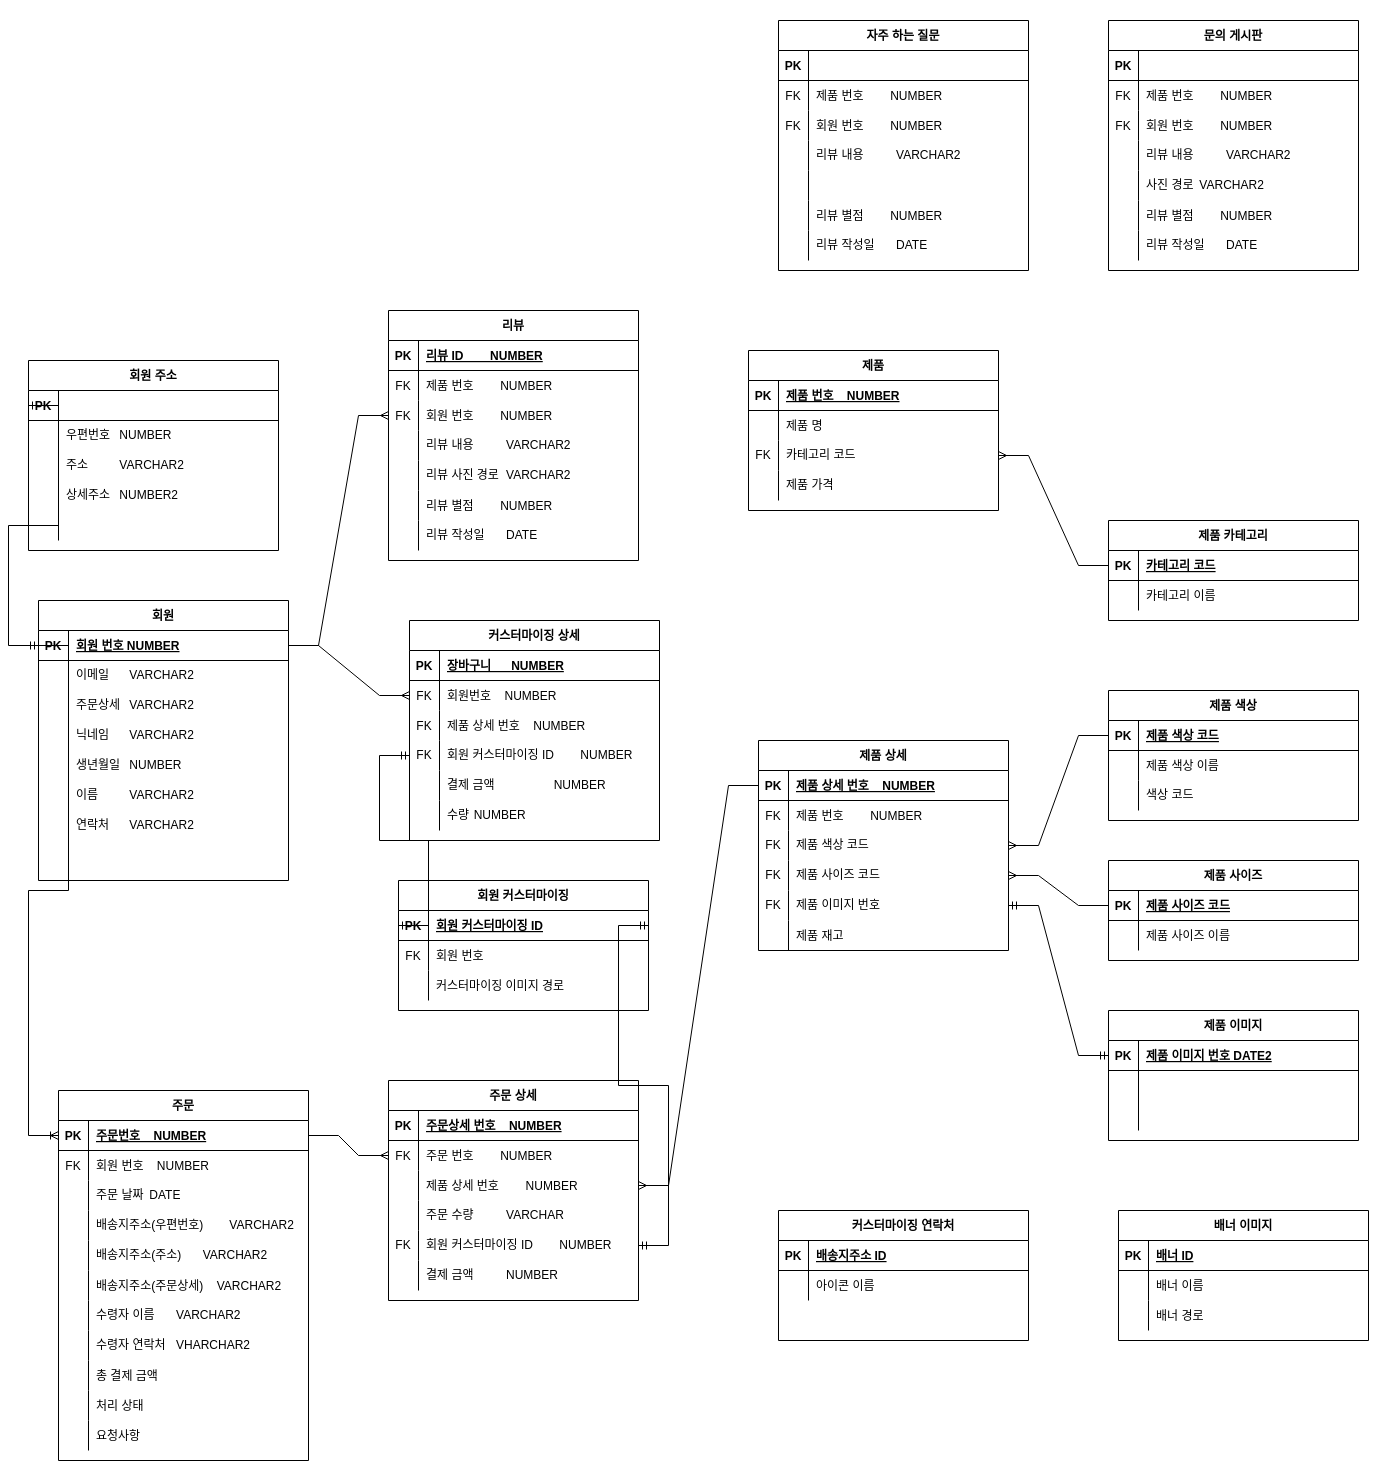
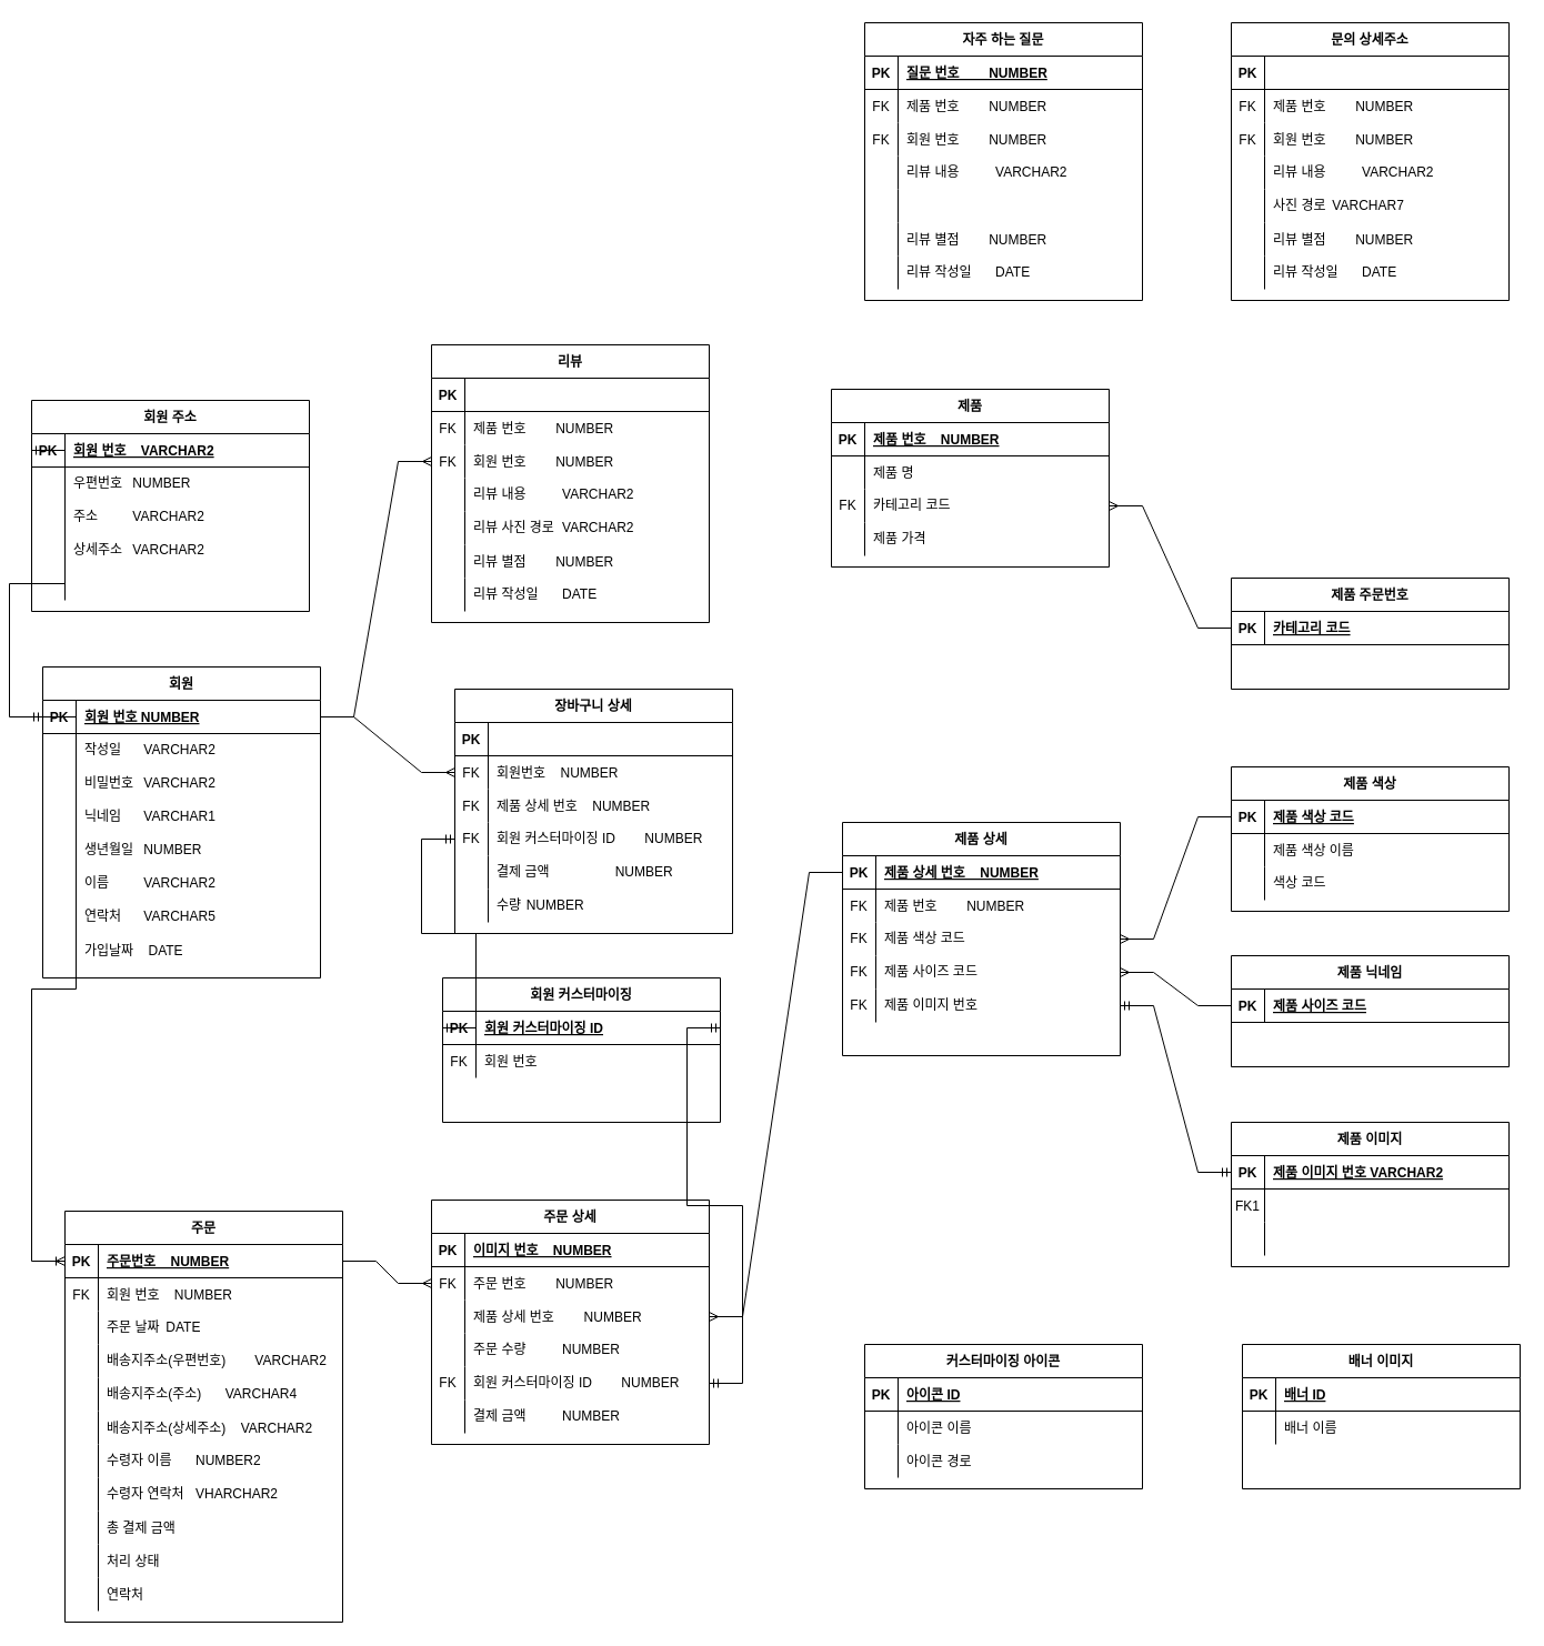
- <mxCell id="267" value="문의 게시판" style="shape=table;startSize=30;container=1;collapsible=1;childLayout=tableLayout;fixedRows=1;rowLines=0;fontStyle=1;align=center;resizeLast=1;" vertex="1" parent="1"><mxGeometry x="1100" y="20" width="250" height="250" as="geometry" /></mxCell>
+ <mxCell id="267" value="문의 상세주소" style="shape=table;startSize=30;container=1;collapsible=1;childLayout=tableLayout;fixedRows=1;rowLines=0;fontStyle=1;align=center;resizeLast=1;" vertex="1" parent="1"><mxGeometry x="1100" y="20" width="250" height="250" as="geometry" /></mxCell>
+ <mxCell id="248" value="질문 번호        NUMBER" style="shape=partialRectangle;overflow=hidden;connectable=0;fillColor=none;top=0;left=0;bottom=0;right=0;align=left;spacingLeft=6;fontStyle=5;" vertex="1" parent="246"><mxGeometry x="30" width="220" height="30" as="geometry"><mxRectangle width="220" height="30" as="alternateBounds" /></mxGeometry></mxCell>
- <mxCell id="281" value="사진 경로&amp;nbsp;&lt;span style=&quot;white-space: pre;&quot;&gt;&#09;&lt;/span&gt;VARCHAR2" style="shape=partialRectangle;html=1;whiteSpace=wrap;connectable=0;fillColor=none;top=0;left=0;bottom=0;right=0;align=left;spacingLeft=6;overflow=hidden;" vertex="1" parent="279"><mxGeometry x="30" width="220" height="30" as="geometry"><mxRectangle width="220" height="30" as="alternateBounds" /></mxGeometry></mxCell>
+ <mxCell id="281" value="사진 경로&amp;nbsp;&lt;span style=&quot;white-space: pre;&quot;&gt;&#09;&lt;/span&gt;VARCHAR7" style="shape=partialRectangle;html=1;whiteSpace=wrap;connectable=0;fillColor=none;top=0;left=0;bottom=0;right=0;align=left;spacingLeft=6;overflow=hidden;" vertex="1" parent="279"><mxGeometry x="30" width="220" height="30" as="geometry"><mxRectangle width="220" height="30" as="alternateBounds" /></mxGeometry></mxCell>
- <mxCell id="129" value="리뷰 ID        NUMBER" style="shape=partialRectangle;overflow=hidden;connectable=0;fillColor=none;top=0;left=0;bottom=0;right=0;align=left;spacingLeft=6;fontStyle=5;" parent="127" vertex="1"><mxGeometry x="30" width="220" height="30" as="geometry"><mxRectangle width="220" height="30" as="alternateBounds" /></mxGeometry></mxCell>
+ <mxCell id="43" value="회원 번호    VARCHAR2" style="shape=partialRectangle;overflow=hidden;connectable=0;fillColor=none;top=0;left=0;bottom=0;right=0;align=left;spacingLeft=6;fontStyle=5;" parent="41" vertex="1"><mxGeometry x="30" width="220" height="30" as="geometry"><mxRectangle width="220" height="30" as="alternateBounds" /></mxGeometry></mxCell>
- <mxCell id="52" value="상세주소&lt;span style=&quot;white-space: pre;&quot;&gt;&#09;&lt;/span&gt;NUMBER2" style="shape=partialRectangle;html=1;whiteSpace=wrap;connectable=0;fillColor=none;top=0;left=0;bottom=0;right=0;align=left;spacingLeft=6;overflow=hidden;" parent="50" vertex="1"><mxGeometry x="30" width="220" height="30" as="geometry"><mxRectangle width="220" height="30" as="alternateBounds" /></mxGeometry></mxCell>
+ <mxCell id="52" value="상세주소&lt;span style=&quot;white-space: pre;&quot;&gt;&#09;&lt;/span&gt;VARCHAR2" style="shape=partialRectangle;html=1;whiteSpace=wrap;connectable=0;fillColor=none;top=0;left=0;bottom=0;right=0;align=left;spacingLeft=6;overflow=hidden;" parent="50" vertex="1"><mxGeometry x="30" width="220" height="30" as="geometry"><mxRectangle width="220" height="30" as="alternateBounds" /></mxGeometry></mxCell>
- <mxCell id="109" value="제품 카테고리" style="shape=table;startSize=30;container=1;collapsible=1;childLayout=tableLayout;fixedRows=1;rowLines=0;fontStyle=1;align=center;resizeLast=1;" parent="1" vertex="1"><mxGeometry x="1100" y="520" width="250" height="100" as="geometry" /></mxCell>
+ <mxCell id="109" value="제품 주문번호" style="shape=table;startSize=30;container=1;collapsible=1;childLayout=tableLayout;fixedRows=1;rowLines=0;fontStyle=1;align=center;resizeLast=1;" parent="1" vertex="1"><mxGeometry x="1100" y="520" width="250" height="100" as="geometry" /></mxCell>
- <mxCell id="115" value="카테고리 이름" style="shape=partialRectangle;overflow=hidden;connectable=0;fillColor=none;top=0;left=0;bottom=0;right=0;align=left;spacingLeft=6;" parent="113" vertex="1"><mxGeometry x="30" width="220" height="30" as="geometry"><mxRectangle width="220" height="30" as="alternateBounds" /></mxGeometry></mxCell>
- <mxCell id="214" value="커스터마이징 상세" style="shape=table;startSize=30;container=1;collapsible=1;childLayout=tableLayout;fixedRows=1;rowLines=0;fontStyle=1;align=center;resizeLast=1;" parent="1" vertex="1"><mxGeometry x="401" y="620" width="250" height="220" as="geometry" /></mxCell>
+ <mxCell id="214" value="장바구니 상세" style="shape=table;startSize=30;container=1;collapsible=1;childLayout=tableLayout;fixedRows=1;rowLines=0;fontStyle=1;align=center;resizeLast=1;" parent="1" vertex="1"><mxGeometry x="401" y="620" width="250" height="220" as="geometry" /></mxCell>
- <mxCell id="217" value="장바구니      NUMBER" style="shape=partialRectangle;overflow=hidden;connectable=0;fillColor=none;top=0;left=0;bottom=0;right=0;align=left;spacingLeft=6;fontStyle=5;" parent="215" vertex="1"><mxGeometry x="30" width="220" height="30" as="geometry"><mxRectangle width="220" height="30" as="alternateBounds" /></mxGeometry></mxCell>
- <mxCell id="21" value="이메일&lt;span style=&quot;white-space: pre;&quot;&gt;&#09;&lt;/span&gt;VARCHAR2" style="shape=partialRectangle;html=1;whiteSpace=wrap;connectable=0;fillColor=none;top=0;left=0;bottom=0;right=0;align=left;spacingLeft=6;overflow=hidden;" parent="19" vertex="1"><mxGeometry x="30" width="220" height="30" as="geometry"><mxRectangle width="220" height="30" as="alternateBounds" /></mxGeometry></mxCell>
+ <mxCell id="21" value="작성일&lt;span style=&quot;white-space: pre;&quot;&gt;&#09;&lt;/span&gt;VARCHAR2" style="shape=partialRectangle;html=1;whiteSpace=wrap;connectable=0;fillColor=none;top=0;left=0;bottom=0;right=0;align=left;spacingLeft=6;overflow=hidden;" parent="19" vertex="1"><mxGeometry x="30" width="220" height="30" as="geometry"><mxRectangle width="220" height="30" as="alternateBounds" /></mxGeometry></mxCell>
- <mxCell id="24" value="주문상세&lt;span style=&quot;white-space: pre;&quot;&gt;&#09;&lt;/span&gt;VARCHAR2" style="shape=partialRectangle;html=1;whiteSpace=wrap;connectable=0;fillColor=none;top=0;left=0;bottom=0;right=0;align=left;spacingLeft=6;overflow=hidden;" parent="22" vertex="1"><mxGeometry x="30" width="220" height="30" as="geometry"><mxRectangle width="220" height="30" as="alternateBounds" /></mxGeometry></mxCell>
+ <mxCell id="24" value="비밀번호&lt;span style=&quot;white-space: pre;&quot;&gt;&#09;&lt;/span&gt;VARCHAR2" style="shape=partialRectangle;html=1;whiteSpace=wrap;connectable=0;fillColor=none;top=0;left=0;bottom=0;right=0;align=left;spacingLeft=6;overflow=hidden;" parent="22" vertex="1"><mxGeometry x="30" width="220" height="30" as="geometry"><mxRectangle width="220" height="30" as="alternateBounds" /></mxGeometry></mxCell>
- <mxCell id="27" value="닉네임&lt;span style=&quot;white-space: pre;&quot;&gt;&#09;&lt;/span&gt;VARCHAR2" style="shape=partialRectangle;html=1;whiteSpace=wrap;connectable=0;fillColor=none;top=0;left=0;bottom=0;right=0;align=left;spacingLeft=6;overflow=hidden;" parent="25" vertex="1"><mxGeometry x="30" width="220" height="30" as="geometry"><mxRectangle width="220" height="30" as="alternateBounds" /></mxGeometry></mxCell>
+ <mxCell id="27" value="닉네임&lt;span style=&quot;white-space: pre;&quot;&gt;&#09;&lt;/span&gt;VARCHAR1" style="shape=partialRectangle;html=1;whiteSpace=wrap;connectable=0;fillColor=none;top=0;left=0;bottom=0;right=0;align=left;spacingLeft=6;overflow=hidden;" parent="25" vertex="1"><mxGeometry x="30" width="220" height="30" as="geometry"><mxRectangle width="220" height="30" as="alternateBounds" /></mxGeometry></mxCell>
- <mxCell id="36" value="연락처&lt;span style=&quot;white-space: pre;&quot;&gt;&#09;&lt;/span&gt;VARCHAR2" style="shape=partialRectangle;html=1;whiteSpace=wrap;connectable=0;fillColor=none;top=0;left=0;bottom=0;right=0;align=left;spacingLeft=6;overflow=hidden;" parent="34" vertex="1"><mxGeometry x="30" width="220" height="30" as="geometry"><mxRectangle width="220" height="30" as="alternateBounds" /></mxGeometry></mxCell>
+ <mxCell id="36" value="연락처&lt;span style=&quot;white-space: pre;&quot;&gt;&#09;&lt;/span&gt;VARCHAR5" style="shape=partialRectangle;html=1;whiteSpace=wrap;connectable=0;fillColor=none;top=0;left=0;bottom=0;right=0;align=left;spacingLeft=6;overflow=hidden;" parent="34" vertex="1"><mxGeometry x="30" width="220" height="30" as="geometry"><mxRectangle width="220" height="30" as="alternateBounds" /></mxGeometry></mxCell>
+ <mxCell id="39" value="가입날짜    DATE" style="shape=partialRectangle;overflow=hidden;connectable=0;fillColor=none;top=0;left=0;bottom=0;right=0;align=left;spacingLeft=6;" parent="37" vertex="1"><mxGeometry x="30" width="220" height="30" as="geometry"><mxRectangle width="220" height="30" as="alternateBounds" /></mxGeometry></mxCell>
- <mxCell id="188" value="제품 사이즈" style="shape=table;startSize=30;container=1;collapsible=1;childLayout=tableLayout;fixedRows=1;rowLines=0;fontStyle=1;align=center;resizeLast=1;" parent="1" vertex="1"><mxGeometry x="1100" y="860" width="250" height="100" as="geometry" /></mxCell>
+ <mxCell id="188" value="제품 닉네임" style="shape=table;startSize=30;container=1;collapsible=1;childLayout=tableLayout;fixedRows=1;rowLines=0;fontStyle=1;align=center;resizeLast=1;" parent="1" vertex="1"><mxGeometry x="1100" y="860" width="250" height="100" as="geometry" /></mxCell>
- <mxCell id="213" value="제품 재고" style="shape=partialRectangle;overflow=hidden;connectable=0;fillColor=none;top=0;left=0;bottom=0;right=0;align=left;spacingLeft=6;" parent="211" vertex="1"><mxGeometry x="30" width="220" height="30" as="geometry"><mxRectangle width="220" height="30" as="alternateBounds" /></mxGeometry></mxCell>
- <mxCell id="194" value="제품 사이즈 이름" style="shape=partialRectangle;overflow=hidden;connectable=0;fillColor=none;top=0;left=0;bottom=0;right=0;align=left;spacingLeft=6;" parent="192" vertex="1"><mxGeometry x="30" width="220" height="30" as="geometry"><mxRectangle width="220" height="30" as="alternateBounds" /></mxGeometry></mxCell>
- <mxCell id="167" value="커스터마이징 이미지 경로" style="shape=partialRectangle;overflow=hidden;connectable=0;fillColor=none;top=0;left=0;bottom=0;right=0;align=left;spacingLeft=6;" parent="165" vertex="1"><mxGeometry x="30" width="220" height="30" as="geometry"><mxRectangle width="220" height="30" as="alternateBounds" /></mxGeometry></mxCell>
- <mxCell id="119" value="제품 이미지 번호 DATE2" style="shape=partialRectangle;overflow=hidden;connectable=0;fillColor=none;top=0;left=0;bottom=0;right=0;align=left;spacingLeft=6;fontStyle=5;" parent="117" vertex="1"><mxGeometry x="30" width="220" height="30" as="geometry"><mxRectangle width="220" height="30" as="alternateBounds" /></mxGeometry></mxCell>
+ <mxCell id="119" value="제품 이미지 번호 VARCHAR2" style="shape=partialRectangle;overflow=hidden;connectable=0;fillColor=none;top=0;left=0;bottom=0;right=0;align=left;spacingLeft=6;fontStyle=5;" parent="117" vertex="1"><mxGeometry x="30" width="220" height="30" as="geometry"><mxRectangle width="220" height="30" as="alternateBounds" /></mxGeometry></mxCell>
+ <mxCell id="121" value="FK1" style="shape=partialRectangle;overflow=hidden;connectable=0;fillColor=none;top=0;left=0;bottom=0;right=0;" parent="120" vertex="1"><mxGeometry width="30" height="30" as="geometry"><mxRectangle width="30" height="30" as="alternateBounds" /></mxGeometry></mxCell>
- <mxCell id="59" value="주문상세 번호    NUMBER" style="shape=partialRectangle;overflow=hidden;connectable=0;fillColor=none;top=0;left=0;bottom=0;right=0;align=left;spacingLeft=6;fontStyle=5;" parent="57" vertex="1"><mxGeometry x="30" width="220" height="30" as="geometry"><mxRectangle width="220" height="30" as="alternateBounds" /></mxGeometry></mxCell>
+ <mxCell id="59" value="이미지 번호    NUMBER" style="shape=partialRectangle;overflow=hidden;connectable=0;fillColor=none;top=0;left=0;bottom=0;right=0;align=left;spacingLeft=6;fontStyle=5;" parent="57" vertex="1"><mxGeometry x="30" width="220" height="30" as="geometry"><mxRectangle width="220" height="30" as="alternateBounds" /></mxGeometry></mxCell>
- <mxCell id="68" value="주문 수량&lt;span style=&quot;white-space: pre;&quot;&gt;&#09;&lt;/span&gt;&lt;span style=&quot;white-space: pre;&quot;&gt;&#09;&lt;/span&gt;VARCHAR&lt;span style=&quot;white-space: pre;&quot;&gt;&lt;/span&gt;" style="shape=partialRectangle;html=1;whiteSpace=wrap;connectable=0;fillColor=none;top=0;left=0;bottom=0;right=0;align=left;spacingLeft=6;overflow=hidden;" parent="66" vertex="1"><mxGeometry x="30" width="220" height="30" as="geometry"><mxRectangle width="220" height="30" as="alternateBounds" /></mxGeometry></mxCell>
+ <mxCell id="68" value="주문 수량&lt;span style=&quot;white-space: pre;&quot;&gt;&#09;&lt;/span&gt;&lt;span style=&quot;white-space: pre;&quot;&gt;&#09;&lt;/span&gt;NUMBER&lt;span style=&quot;white-space: pre;&quot;&gt;&lt;/span&gt;" style="shape=partialRectangle;html=1;whiteSpace=wrap;connectable=0;fillColor=none;top=0;left=0;bottom=0;right=0;align=left;spacingLeft=6;overflow=hidden;" parent="66" vertex="1"><mxGeometry x="30" width="220" height="30" as="geometry"><mxRectangle width="220" height="30" as="alternateBounds" /></mxGeometry></mxCell>
- <mxCell id="168" value="커스터마이징 연락처" style="shape=table;startSize=30;container=1;collapsible=1;childLayout=tableLayout;fixedRows=1;rowLines=0;fontStyle=1;align=center;resizeLast=1;" parent="1" vertex="1"><mxGeometry x="770" y="1210" width="250" height="130" as="geometry" /></mxCell>
+ <mxCell id="168" value="커스터마이징 아이콘" style="shape=table;startSize=30;container=1;collapsible=1;childLayout=tableLayout;fixedRows=1;rowLines=0;fontStyle=1;align=center;resizeLast=1;" parent="1" vertex="1"><mxGeometry x="770" y="1210" width="250" height="130" as="geometry" /></mxCell>
- <mxCell id="90" value="배송지주소(주소)&lt;span style=&quot;white-space: pre;&quot;&gt;&#09;&lt;/span&gt;VARCHAR2" style="shape=partialRectangle;html=1;whiteSpace=wrap;connectable=0;fillColor=none;top=0;left=0;bottom=0;right=0;align=left;spacingLeft=6;overflow=hidden;" parent="88" vertex="1"><mxGeometry x="30" width="220" height="30" as="geometry"><mxRectangle width="220" height="30" as="alternateBounds" /></mxGeometry></mxCell>
+ <mxCell id="90" value="배송지주소(주소)&lt;span style=&quot;white-space: pre;&quot;&gt;&#09;&lt;/span&gt;VARCHAR4" style="shape=partialRectangle;html=1;whiteSpace=wrap;connectable=0;fillColor=none;top=0;left=0;bottom=0;right=0;align=left;spacingLeft=6;overflow=hidden;" parent="88" vertex="1"><mxGeometry x="30" width="220" height="30" as="geometry"><mxRectangle width="220" height="30" as="alternateBounds" /></mxGeometry></mxCell>
- <mxCell id="171" value="배송지주소 ID" style="shape=partialRectangle;overflow=hidden;connectable=0;fillColor=none;top=0;left=0;bottom=0;right=0;align=left;spacingLeft=6;fontStyle=5;" parent="169" vertex="1"><mxGeometry x="30" width="220" height="30" as="geometry"><mxRectangle width="220" height="30" as="alternateBounds" /></mxGeometry></mxCell>
+ <mxCell id="171" value="아이콘 ID" style="shape=partialRectangle;overflow=hidden;connectable=0;fillColor=none;top=0;left=0;bottom=0;right=0;align=left;spacingLeft=6;fontStyle=5;" parent="169" vertex="1"><mxGeometry x="30" width="220" height="30" as="geometry"><mxRectangle width="220" height="30" as="alternateBounds" /></mxGeometry></mxCell>
- <mxCell id="93" value="배송지주소(주문상세)    VARCHAR2" style="shape=partialRectangle;overflow=hidden;connectable=0;fillColor=none;top=0;left=0;bottom=0;right=0;align=left;spacingLeft=6;" parent="91" vertex="1"><mxGeometry x="30" width="220" height="30" as="geometry"><mxRectangle width="220" height="30" as="alternateBounds" /></mxGeometry></mxCell>
+ <mxCell id="93" value="배송지주소(상세주소)    VARCHAR2" style="shape=partialRectangle;overflow=hidden;connectable=0;fillColor=none;top=0;left=0;bottom=0;right=0;align=left;spacingLeft=6;" parent="91" vertex="1"><mxGeometry x="30" width="220" height="30" as="geometry"><mxRectangle width="220" height="30" as="alternateBounds" /></mxGeometry></mxCell>
- <mxCell id="96" value="수령자 이름&lt;span style=&quot;white-space: pre;&quot;&gt;&#09;&lt;/span&gt;VARCHAR2" style="shape=partialRectangle;html=1;whiteSpace=wrap;connectable=0;fillColor=none;top=0;left=0;bottom=0;right=0;align=left;spacingLeft=6;overflow=hidden;" parent="94" vertex="1"><mxGeometry x="30" width="220" height="30" as="geometry"><mxRectangle width="220" height="30" as="alternateBounds" /></mxGeometry></mxCell>
+ <mxCell id="96" value="수령자 이름&lt;span style=&quot;white-space: pre;&quot;&gt;&#09;&lt;/span&gt;NUMBER2" style="shape=partialRectangle;html=1;whiteSpace=wrap;connectable=0;fillColor=none;top=0;left=0;bottom=0;right=0;align=left;spacingLeft=6;overflow=hidden;" parent="94" vertex="1"><mxGeometry x="30" width="220" height="30" as="geometry"><mxRectangle width="220" height="30" as="alternateBounds" /></mxGeometry></mxCell>
+ <mxCell id="177" value="아이콘 경로" style="shape=partialRectangle;overflow=hidden;connectable=0;fillColor=none;top=0;left=0;bottom=0;right=0;align=left;spacingLeft=6;" parent="175" vertex="1"><mxGeometry x="30" width="220" height="30" as="geometry"><mxRectangle width="220" height="30" as="alternateBounds" /></mxGeometry></mxCell>
- <mxCell id="157" value="배너 경로" style="shape=partialRectangle;overflow=hidden;connectable=0;fillColor=none;top=0;left=0;bottom=0;right=0;align=left;spacingLeft=6;" parent="155" vertex="1"><mxGeometry x="30" width="220" height="30" as="geometry"><mxRectangle width="220" height="30" as="alternateBounds" /></mxGeometry></mxCell>
- <mxCell id="108" value="요청사항" style="shape=partialRectangle;connectable=0;fillColor=none;top=0;left=0;bottom=0;right=0;align=left;spacingLeft=6;overflow=hidden;" vertex="1" parent="106"><mxGeometry x="30" width="220" height="30" as="geometry"><mxRectangle width="220" height="30" as="alternateBounds" /></mxGeometry></mxCell>
+ <mxCell id="108" value="연락처" style="shape=partialRectangle;connectable=0;fillColor=none;top=0;left=0;bottom=0;right=0;align=left;spacingLeft=6;overflow=hidden;" vertex="1" parent="106"><mxGeometry x="30" width="220" height="30" as="geometry"><mxRectangle width="220" height="30" as="alternateBounds" /></mxGeometry></mxCell>
